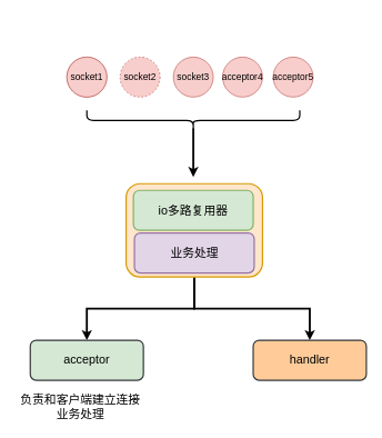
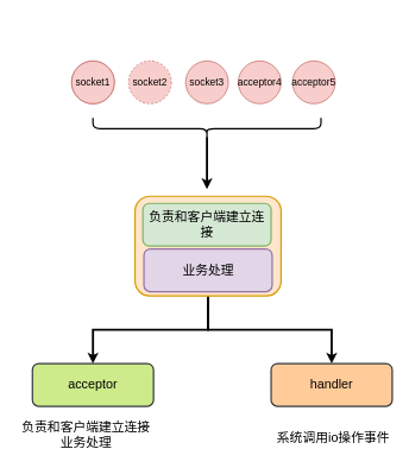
- <mxCell id="13" value="&lt;font style=&quot;font-size: 18px&quot;&gt;io多路复用器&lt;/font&gt;" style="rounded=1;whiteSpace=wrap;html=1;fontSize=14;strokeColor=#82b366;strokeWidth=2;fillColor=#d5e8d4;fontColor=default;" vertex="1" parent="1"><mxGeometry x="200" y="285" width="180" height="60" as="geometry" /></mxCell>
+ <mxCell id="13" value="&lt;font style=&quot;font-size: 18px&quot;&gt;负责和客户端建立连接&lt;/font&gt;" style="rounded=1;whiteSpace=wrap;html=1;fontSize=14;strokeColor=#82b366;strokeWidth=2;fillColor=#d5e8d4;fontColor=default;" vertex="1" parent="1"><mxGeometry x="200" y="285" width="180" height="60" as="geometry" /></mxCell>
- <mxCell id="15" value="acceptor" style="rounded=1;whiteSpace=wrap;html=1;fontSize=18;strokeColor=#36393d;strokeWidth=2;fillColor=#d5e8d4;fontColor=default;" vertex="1" parent="1"><mxGeometry x="45" y="510" width="170" height="60" as="geometry" /></mxCell>
+ <mxCell id="15" value="acceptor" style="rounded=1;whiteSpace=wrap;html=1;fontSize=18;strokeColor=#36393d;strokeWidth=2;fillColor=#cdeb8b;fontColor=default;" vertex="1" parent="1"><mxGeometry x="45" y="510" width="170" height="60" as="geometry" /></mxCell>
+ <mxCell id="17" value="系统调用io操作事件" style="text;html=1;align=center;verticalAlign=middle;resizable=0;points=[];autosize=1;strokeColor=none;fillColor=none;fontSize=18;fontColor=default;" vertex="1" parent="1"><mxGeometry x="381.5" y="600" width="170" height="30" as="geometry" /></mxCell>
